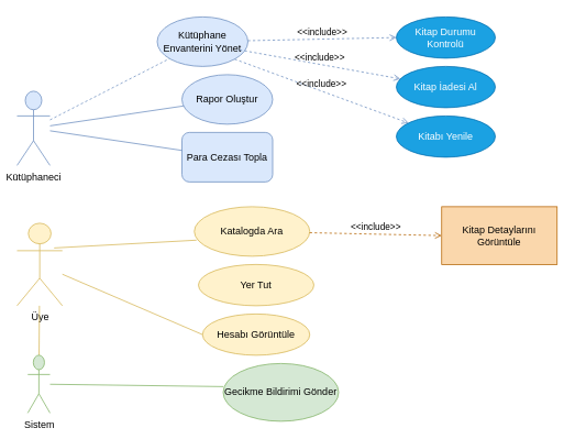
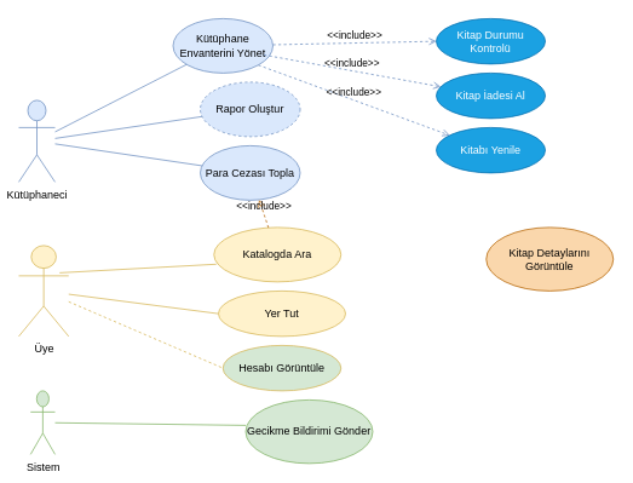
- <mxCell id="6" value="" style="edgeStyle=none;html=1;endArrow=none;verticalAlign=bottom;rounded=0;fillColor=#dae8fc;strokeColor=#6c8ebf;dashed=1;" parent="1" source="2" target="3" edge="1"><mxGeometry width="160" relative="1" as="geometry"><mxPoint x="300" y="270" as="sourcePoint" /><mxPoint x="460" y="270" as="targetPoint" /></mxGeometry></mxCell>
+ <mxCell id="6" value="" style="edgeStyle=none;html=1;endArrow=none;verticalAlign=bottom;rounded=0;fillColor=#dae8fc;strokeColor=#6c8ebf;" parent="1" source="2" target="3" edge="1"><mxGeometry width="160" relative="1" as="geometry"><mxPoint x="300" y="270" as="sourcePoint" /><mxPoint x="460" y="270" as="targetPoint" /></mxGeometry></mxCell>
- <mxCell id="4" value="Rapor Oluştur" style="ellipse;whiteSpace=wrap;html=1;fillColor=#dae8fc;strokeColor=#6c8ebf;" parent="1" vertex="1"><mxGeometry x="220" y="90" width="110" height="60" as="geometry" /></mxCell>
+ <mxCell id="4" value="Rapor Oluştur" style="ellipse;whiteSpace=wrap;html=1;fillColor=#dae8fc;strokeColor=#6c8ebf;dashed=1;" parent="1" vertex="1"><mxGeometry x="220" y="90" width="110" height="60" as="geometry" /></mxCell>
- <mxCell id="5" value="Para Cezası Topla" style="whiteSpace=wrap;html=1;fillColor=#dae8fc;strokeColor=#6c8ebf;rounded=1;" parent="1" vertex="1"><mxGeometry x="220" y="160" width="110" height="60" as="geometry" /></mxCell>
+ <mxCell id="5" value="Para Cezası Topla" style="ellipse;whiteSpace=wrap;html=1;fillColor=#dae8fc;strokeColor=#6c8ebf;" parent="1" vertex="1"><mxGeometry x="220" y="160" width="110" height="60" as="geometry" /></mxCell>
- <mxCell id="22" value="&amp;lt;&amp;lt;include&amp;gt;&amp;gt;" style="edgeStyle=none;html=1;endArrow=open;verticalAlign=bottom;dashed=1;labelBackgroundColor=none;rounded=0;fillColor=#fad7ac;strokeColor=#b46504;entryX=0;entryY=0.5;entryDx=0;entryDy=0;" parent="1" source="17" target="23" edge="1"><mxGeometry width="160" relative="1" as="geometry"><mxPoint x="380" y="300" as="sourcePoint" /><mxPoint x="540" y="300" as="targetPoint" /></mxGeometry></mxCell>
+ <mxCell id="22" value="&amp;lt;&amp;lt;include&amp;gt;&amp;gt;" style="edgeStyle=none;html=1;endArrow=open;verticalAlign=bottom;dashed=1;labelBackgroundColor=none;rounded=0;fillColor=#fad7ac;strokeColor=#b46504;" parent="1" source="17" target="5" edge="1"><mxGeometry width="160" relative="1" as="geometry"><mxPoint x="380" y="300" as="sourcePoint" /><mxPoint x="540" y="300" as="targetPoint" /></mxGeometry></mxCell>
- <mxCell id="23" value="Kitap Detaylarını Görüntüle" style="whiteSpace=wrap;html=1;fillColor=#fad7ac;strokeColor=#b46504;rounded=0;" parent="1" vertex="1"><mxGeometry x="535" y="250" width="140" height="70" as="geometry" /></mxCell>
+ <mxCell id="23" value="Kitap Detaylarını Görüntüle" style="ellipse;whiteSpace=wrap;html=1;fillColor=#fad7ac;strokeColor=#b46504;" parent="1" vertex="1"><mxGeometry x="535" y="250" width="140" height="70" as="geometry" /></mxCell>
- <mxCell id="20" value="" style="edgeStyle=none;html=1;endArrow=none;verticalAlign=bottom;rounded=0;entryX=0;entryY=0.5;entryDx=0;entryDy=0;fillColor=#fff2cc;strokeColor=#d6b656;" parent="1" source="15" target="21" edge="1"><mxGeometry width="160" relative="1" as="geometry"><mxPoint x="70" y="443" as="sourcePoint" /><mxPoint x="240" y="500" as="targetPoint" /></mxGeometry></mxCell>
+ <mxCell id="20" value="" style="edgeStyle=none;html=1;endArrow=none;verticalAlign=bottom;rounded=0;entryX=0;entryY=0.5;entryDx=0;entryDy=0;fillColor=#fff2cc;strokeColor=#d6b656;dashed=1;" parent="1" source="15" target="21" edge="1"><mxGeometry width="160" relative="1" as="geometry"><mxPoint x="70" y="443" as="sourcePoint" /><mxPoint x="240" y="500" as="targetPoint" /></mxGeometry></mxCell>
- <mxCell id="18" value="" style="edgeStyle=none;html=1;endArrow=none;verticalAlign=bottom;rounded=0;fillColor=#fff2cc;strokeColor=#d6b656;" parent="1" source="15" target="24" edge="1"><mxGeometry width="160" relative="1" as="geometry"><mxPoint x="70" y="420" as="sourcePoint" /><mxPoint x="250" y="420" as="targetPoint" /></mxGeometry></mxCell>
+ <mxCell id="18" value="" style="edgeStyle=none;html=1;endArrow=none;verticalAlign=bottom;rounded=0;entryX=0;entryY=0.5;entryDx=0;entryDy=0;fillColor=#fff2cc;strokeColor=#d6b656;" parent="1" source="15" target="19" edge="1"><mxGeometry width="160" relative="1" as="geometry"><mxPoint x="70" y="420" as="sourcePoint" /><mxPoint x="250" y="420" as="targetPoint" /></mxGeometry></mxCell>
- <mxCell id="21" value="Hesabı Görüntüle" style="ellipse;whiteSpace=wrap;html=1;fillColor=#fff2cc;strokeColor=#d6b656;" parent="1" vertex="1"><mxGeometry x="245" y="380" width="130" height="50" as="geometry" /></mxCell>
+ <mxCell id="21" value="Hesabı Görüntüle" style="ellipse;whiteSpace=wrap;html=1;fillColor=#d5e8d4;strokeColor=#d6b656;" parent="1" vertex="1"><mxGeometry x="245" y="380" width="130" height="50" as="geometry" /></mxCell>
